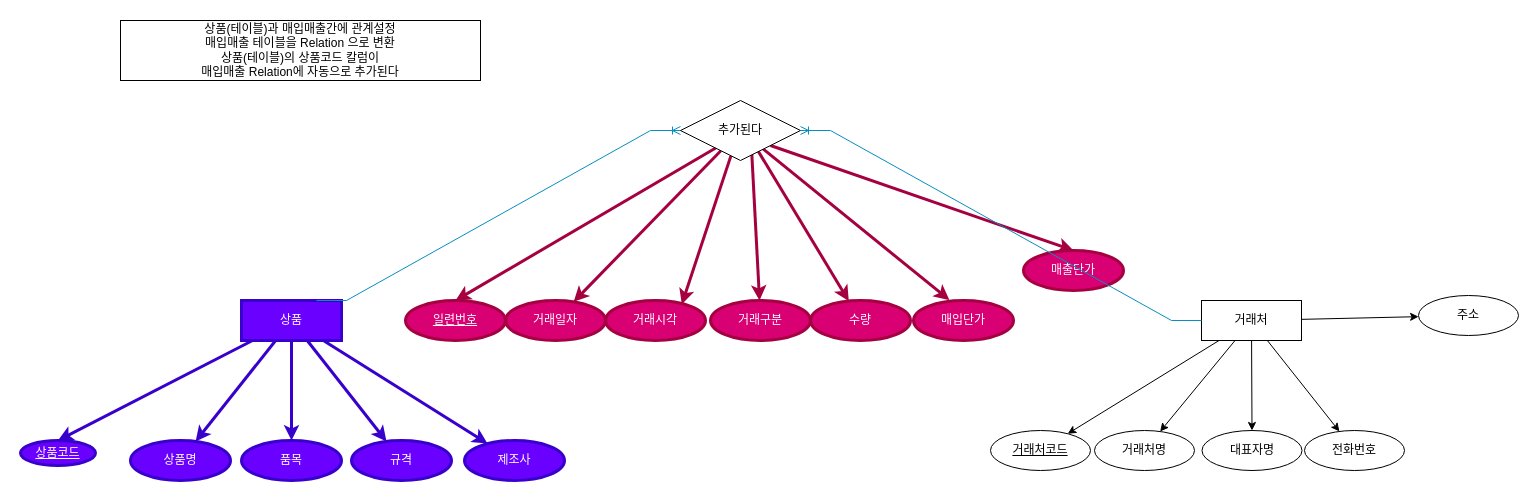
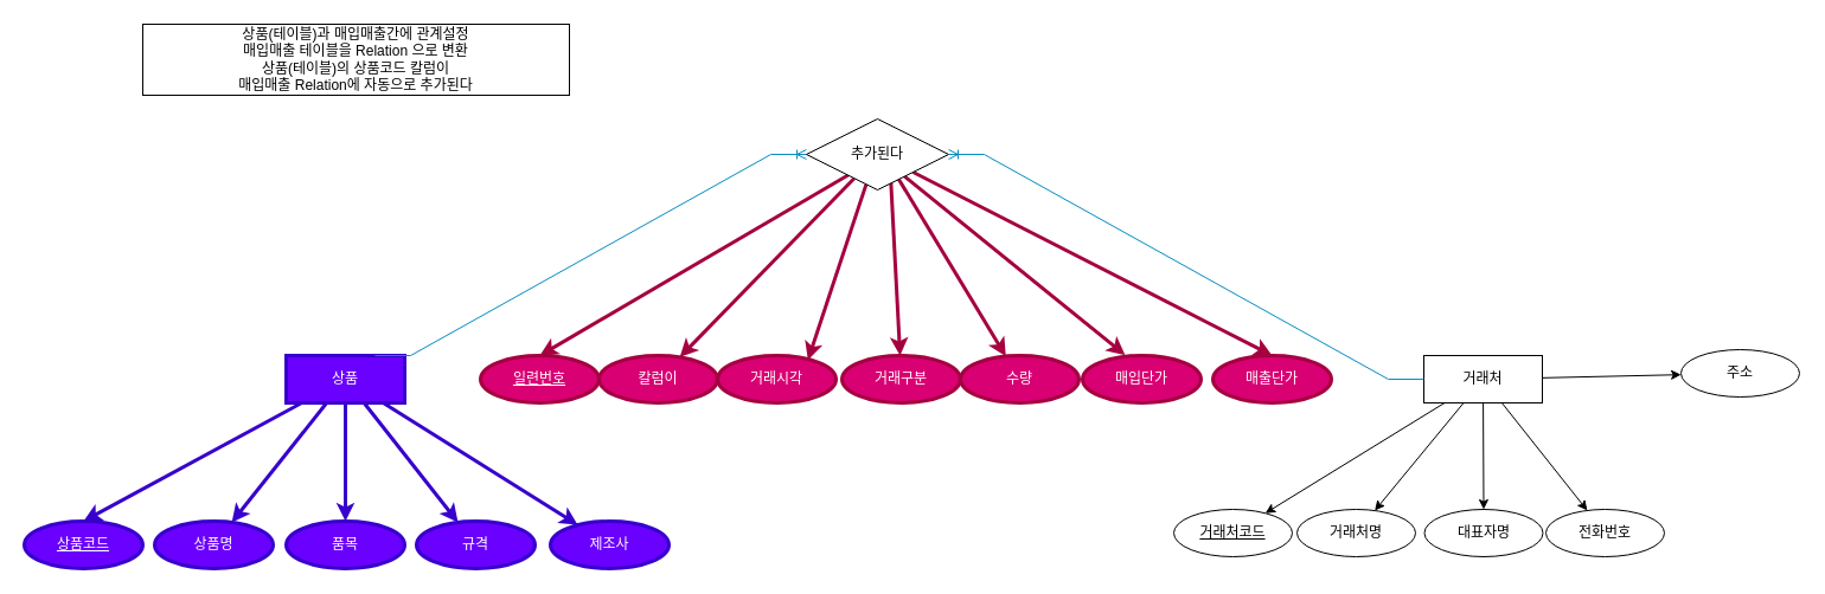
- <mxCell id="13" value="매출단가" style="ellipse;whiteSpace=wrap;html=1;align=center;strokeWidth=3;strokeColor=#A50040;fillColor=#d80073;fontColor=#ffffff;" parent="1" vertex="1"><mxGeometry x="1023" y="250" width="100" height="40" as="geometry" /></mxCell>
+ <mxCell id="13" value="매출단가" style="ellipse;whiteSpace=wrap;html=1;align=center;strokeWidth=3;strokeColor=#A50040;fillColor=#d80073;fontColor=#ffffff;" parent="1" vertex="1"><mxGeometry x="1023" y="300" width="100" height="40" as="geometry" /></mxCell>
- <mxCell id="8" value="거래일자" style="ellipse;whiteSpace=wrap;html=1;align=center;strokeWidth=3;strokeColor=#A50040;fillColor=#d80073;fontColor=#ffffff;" parent="1" vertex="1"><mxGeometry x="505" y="300" width="100" height="40" as="geometry" /></mxCell>
+ <mxCell id="8" value="칼럼이" style="ellipse;whiteSpace=wrap;html=1;align=center;strokeWidth=3;strokeColor=#A50040;fillColor=#d80073;fontColor=#ffffff;" parent="1" vertex="1"><mxGeometry x="505" y="300" width="100" height="40" as="geometry" /></mxCell>
- <mxCell id="22" value="상품코드" style="ellipse;whiteSpace=wrap;html=1;align=center;fontStyle=4;strokeWidth=3;fillColor=#6a00ff;strokeColor=#3700CC;fontColor=#ffffff;" vertex="1" parent="1"><mxGeometry x="20" y="440" width="75" height="25" as="geometry" /></mxCell>
+ <mxCell id="22" value="상품코드" style="ellipse;whiteSpace=wrap;html=1;align=center;fontStyle=4;strokeWidth=3;fillColor=#6a00ff;strokeColor=#3700CC;fontColor=#ffffff;" vertex="1" parent="1"><mxGeometry x="20" y="440" width="100" height="40" as="geometry" /></mxCell>
